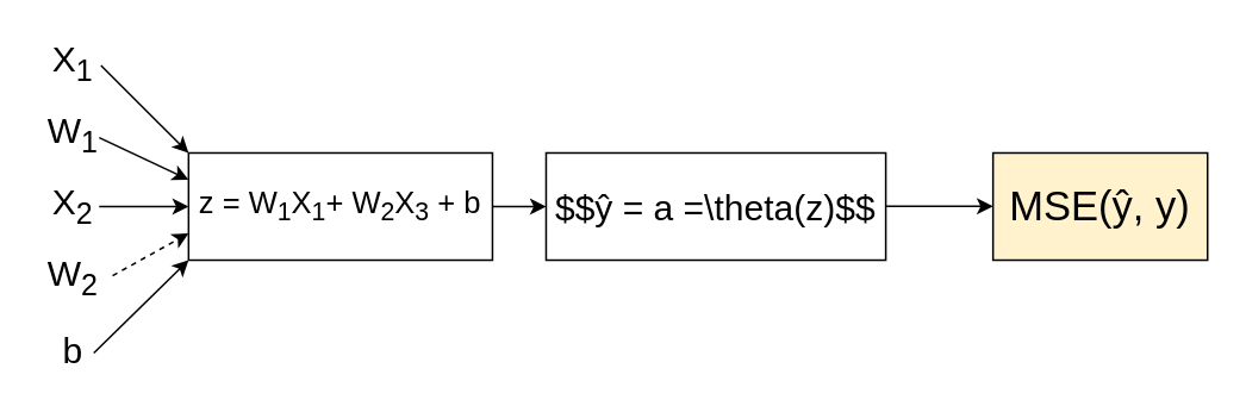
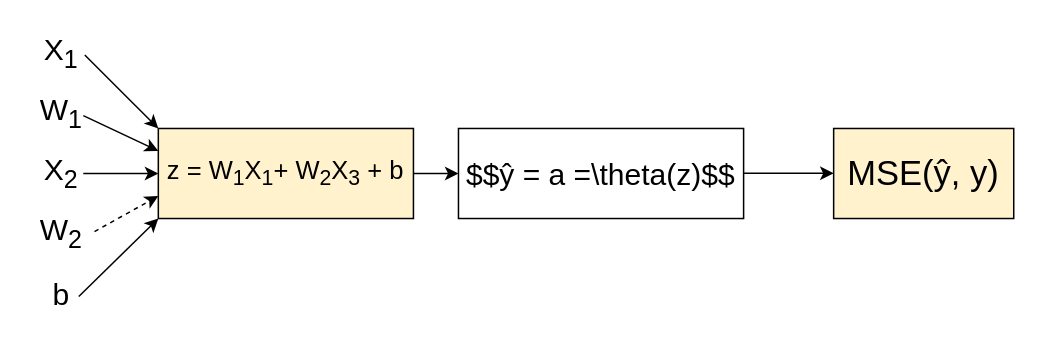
- <mxCell id="3" value="&lt;font style=&quot;font-size: 17px&quot;&gt;z = W&lt;sub&gt;1&lt;/sub&gt;X&lt;sub&gt;1&lt;/sub&gt;+ W&lt;sub&gt;2&lt;/sub&gt;X&lt;sub&gt;3&lt;/sub&gt; + b&lt;/font&gt;&lt;sub&gt;&lt;br&gt;&lt;/sub&gt;" style="rounded=0;whiteSpace=wrap;html=1;" parent="1" vertex="1"><mxGeometry x="105" y="85" width="170" height="60" as="geometry" /></mxCell>
+ <mxCell id="3" value="&lt;font style=&quot;font-size: 17px&quot;&gt;z = W&lt;sub&gt;1&lt;/sub&gt;X&lt;sub&gt;1&lt;/sub&gt;+ W&lt;sub&gt;2&lt;/sub&gt;X&lt;sub&gt;3&lt;/sub&gt; + b&lt;/font&gt;&lt;sub&gt;&lt;br&gt;&lt;/sub&gt;" style="rounded=0;whiteSpace=wrap;html=1;fillColor=#fff2cc;" parent="1" vertex="1"><mxGeometry x="105" y="85" width="170" height="60" as="geometry" /></mxCell>
